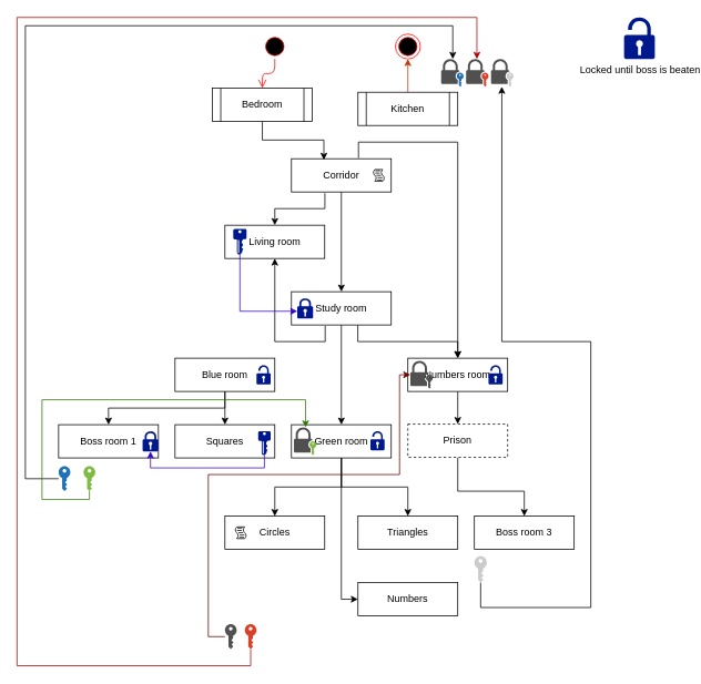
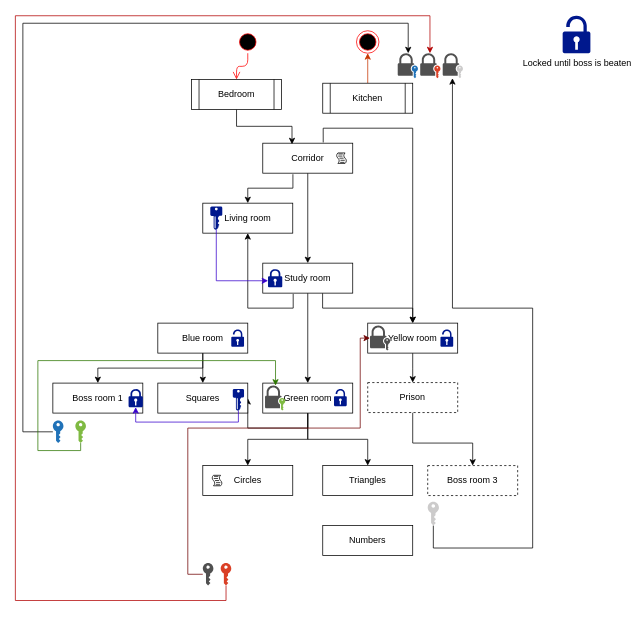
- <mxCell id="16" value="Numbers room" style="rounded=0;whiteSpace=wrap;html=1;" parent="1" vertex="1"><mxGeometry x="490" y="430" width="120" height="40" as="geometry" /></mxCell>
+ <mxCell id="16" value="Yellow room" style="rounded=0;whiteSpace=wrap;html=1;" parent="1" vertex="1"><mxGeometry x="490" y="430" width="120" height="40" as="geometry" /></mxCell>
- <mxCell id="60" value="Boss room 3" style="rounded=0;whiteSpace=wrap;html=1;" parent="1" vertex="1"><mxGeometry x="570" y="620" width="120" height="40" as="geometry" /></mxCell>
+ <mxCell id="60" value="Boss room 3" style="rounded=0;whiteSpace=wrap;html=1;dashed=1;" parent="1" vertex="1"><mxGeometry x="570" y="620" width="120" height="40" as="geometry" /></mxCell>
- <mxCell id="19" style="edgeStyle=orthogonalEdgeStyle;rounded=0;orthogonalLoop=1;jettySize=auto;html=1;exitX=0.5;exitY=1;exitDx=0;exitDy=0;entryX=0;entryY=0.5;entryDx=0;entryDy=0;" parent="1" source="20" target="54" edge="1"><mxGeometry relative="1" as="geometry" /></mxCell>
+ <mxCell id="19" style="edgeStyle=orthogonalEdgeStyle;rounded=0;orthogonalLoop=1;jettySize=auto;html=1;exitX=0.5;exitY=1;exitDx=0;exitDy=0;" parent="1" source="20" target="27" edge="1"><mxGeometry relative="1" as="geometry" /></mxCell>
